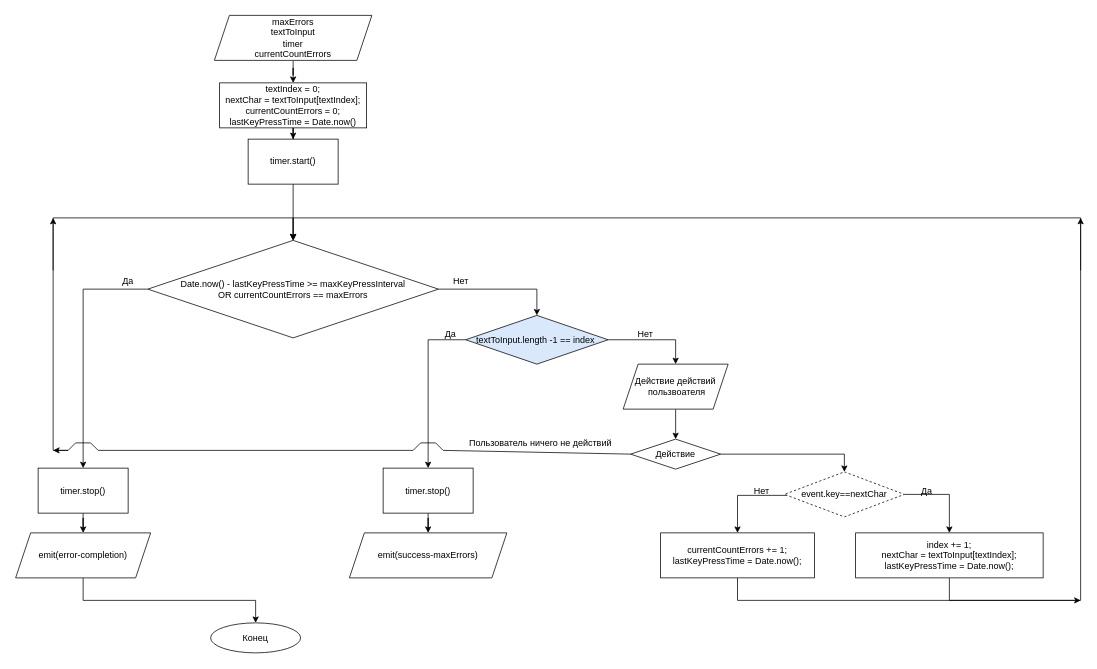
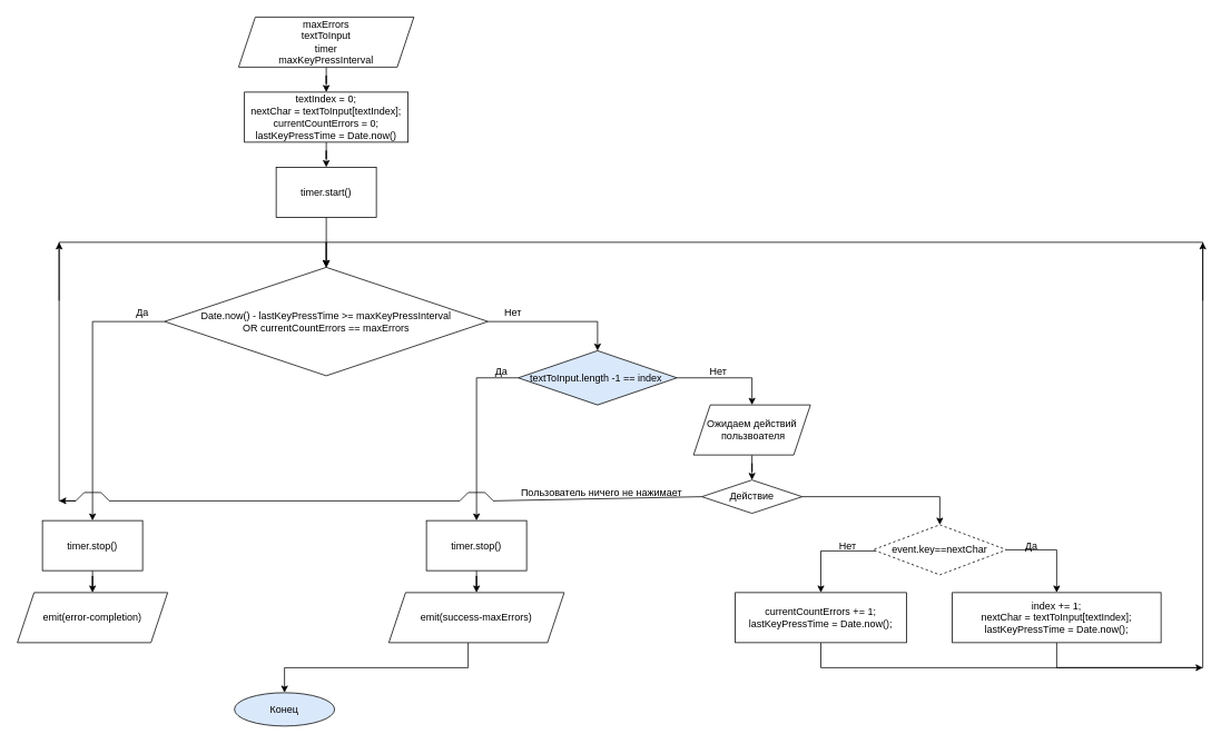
- <mxCell id="3" value="&lt;div&gt;maxErrors&lt;/div&gt;&lt;div&gt;textToInput&lt;/div&gt;&lt;div&gt;timer&lt;/div&gt;&lt;div&gt;currentCountErrors&lt;/div&gt;" style="shape=parallelogram;perimeter=parallelogramPerimeter;whiteSpace=wrap;html=1;fixedSize=1;" vertex="1" parent="1"><mxGeometry x="285" y="20" width="210" height="60" as="geometry" /></mxCell>
+ <mxCell id="3" value="&lt;div&gt;maxErrors&lt;/div&gt;&lt;div&gt;textToInput&lt;/div&gt;&lt;div&gt;timer&lt;/div&gt;&lt;div&gt;maxKeyPressInterval&lt;/div&gt;" style="shape=parallelogram;perimeter=parallelogramPerimeter;whiteSpace=wrap;html=1;fixedSize=1;" vertex="1" parent="1"><mxGeometry x="285" y="20" width="210" height="60" as="geometry" /></mxCell>
- <mxCell id="7" value="timer.start()" style="rounded=0;whiteSpace=wrap;html=1;" vertex="1" parent="1"><mxGeometry x="330" y="185" width="120" height="60" as="geometry" /></mxCell>
+ <mxCell id="7" value="timer.start()" style="rounded=0;whiteSpace=wrap;html=1;" vertex="1" parent="1"><mxGeometry x="330" y="200" width="120" height="60" as="geometry" /></mxCell>
- <mxCell id="15" value="&lt;div&gt;Действие действий&lt;/div&gt;&lt;div&gt;&amp;nbsp;пользвоателя&lt;/div&gt;" style="shape=parallelogram;perimeter=parallelogramPerimeter;whiteSpace=wrap;html=1;fixedSize=1;" vertex="1" parent="1"><mxGeometry x="830" y="485" width="140" height="60" as="geometry" /></mxCell>
+ <mxCell id="15" value="&lt;div&gt;Ожидаем действий&lt;/div&gt;&lt;div&gt;&amp;nbsp;пользвоателя&lt;/div&gt;" style="shape=parallelogram;perimeter=parallelogramPerimeter;whiteSpace=wrap;html=1;fixedSize=1;" vertex="1" parent="1"><mxGeometry x="830" y="485" width="140" height="60" as="geometry" /></mxCell>
- <mxCell id="48" value="Пользователь ничего не действий" style="text;html=1;align=center;verticalAlign=middle;whiteSpace=wrap;rounded=0;" vertex="1" parent="1"><mxGeometry x="620" y="575" width="200" height="30" as="geometry" /></mxCell>
+ <mxCell id="48" value="Пользователь ничего не нажимает" style="text;html=1;align=center;verticalAlign=middle;whiteSpace=wrap;rounded=0;" vertex="1" parent="1"><mxGeometry x="620" y="575" width="200" height="30" as="geometry" /></mxCell>
- <mxCell id="17" value="Действие" style="rhombus;whiteSpace=wrap;html=1;" vertex="1" parent="1"><mxGeometry x="840" y="585" width="120" height="40" as="geometry" /></mxCell>
+ <mxCell id="17" value="Действие" style="rhombus;whiteSpace=wrap;html=1;" vertex="1" parent="1"><mxGeometry x="840" y="575" width="120" height="40" as="geometry" /></mxCell>
- <mxCell id="29" style="edgeStyle=orthogonalEdgeStyle;rounded=0;orthogonalLoop=1;jettySize=auto;html=1;entryX=0.5;entryY=0;entryDx=0;entryDy=0;" edge="1" parent="1" source="30" target="33"><mxGeometry relative="1" as="geometry"><mxPoint x="320" y="860" as="targetPoint" /><Array as="points"><mxPoint x="110" y="800" /><mxPoint x="340" y="800" /></Array></mxGeometry></mxCell>
+ <mxCell id="31" style="edgeStyle=orthogonalEdgeStyle;rounded=0;orthogonalLoop=1;jettySize=auto;html=1;entryX=0.5;entryY=0;entryDx=0;entryDy=0;" edge="1" parent="1" source="32" target="33"><mxGeometry relative="1" as="geometry"><mxPoint x="360" y="870" as="targetPoint" /><Array as="points"><mxPoint x="560" y="800" /><mxPoint x="340" y="800" /></Array></mxGeometry></mxCell>
- <mxCell id="33" value="Конец" style="ellipse;whiteSpace=wrap;html=1;" vertex="1" parent="1"><mxGeometry x="280" y="830" width="120" height="40" as="geometry" /></mxCell>
+ <mxCell id="33" value="Конец" style="ellipse;whiteSpace=wrap;html=1;fillColor=#dae8fc;" vertex="1" parent="1"><mxGeometry x="280" y="830" width="120" height="40" as="geometry" /></mxCell>
